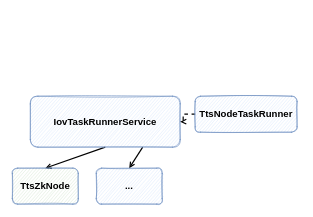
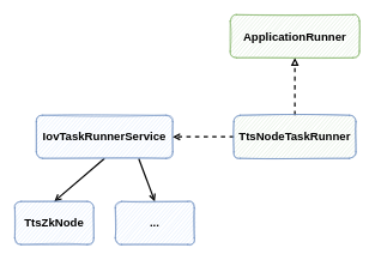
+ <mxCell id="8" value="&lt;span style=&quot;font-size: 16px;&quot;&gt;&lt;b&gt;ApplicationRunner&lt;/b&gt;&lt;/span&gt;" style="rounded=1;whiteSpace=wrap;html=1;sketch=1;fillColor=#d5e8d4;strokeColor=#82b366;" parent="1" vertex="1"><mxGeometry x="320" y="20" width="180" height="60" as="geometry" /></mxCell>
+ <mxCell id="5" style="edgeStyle=orthogonalEdgeStyle;rounded=0;orthogonalLoop=1;jettySize=auto;html=1;entryX=0.5;entryY=1;entryDx=0;entryDy=0;dashed=1;strokeWidth=2;endArrow=block;endFill=0;" parent="1" source="7" target="8" edge="1"><mxGeometry relative="1" as="geometry" /></mxCell>
- <mxCell id="7" value="&lt;span style=&quot;font-size: 16px;&quot;&gt;&lt;b&gt;TtsNodeTaskRunner&lt;/b&gt;&lt;/span&gt;" style="rounded=1;whiteSpace=wrap;html=1;sketch=1;fillColor=#dae8fc;strokeColor=#6c8ebf;" parent="1" vertex="1"><mxGeometry x="325" y="160" width="170" height="60" as="geometry" /></mxCell>
+ <mxCell id="7" value="&lt;span style=&quot;font-size: 16px;&quot;&gt;&lt;b&gt;TtsNodeTaskRunner&lt;/b&gt;&lt;/span&gt;" style="rounded=1;whiteSpace=wrap;html=1;sketch=1;fillColor=#d5e8d4;strokeColor=#6c8ebf;" parent="1" vertex="1"><mxGeometry x="325" y="160" width="170" height="60" as="geometry" /></mxCell>
- <mxCell id="4" value="&lt;span style=&quot;font-size: 16px;&quot;&gt;&lt;b&gt;IovTaskRunnerService&lt;/b&gt;&lt;/span&gt;" style="rounded=1;whiteSpace=wrap;html=1;sketch=1;fillColor=#dae8fc;strokeColor=#6c8ebf;" parent="1" vertex="1"><mxGeometry x="50" y="160" width="250" height="85" as="geometry" /></mxCell>
+ <mxCell id="4" value="&lt;span style=&quot;font-size: 16px;&quot;&gt;&lt;b&gt;IovTaskRunnerService&lt;/b&gt;&lt;/span&gt;" style="rounded=1;whiteSpace=wrap;html=1;sketch=1;fillColor=#dae8fc;strokeColor=#6c8ebf;" parent="1" vertex="1"><mxGeometry x="50" y="160" width="190" height="60" as="geometry" /></mxCell>
- <mxCell id="10" value="&lt;span style=&quot;font-size: 16px;&quot;&gt;&lt;b&gt;TtsZkNode&lt;/b&gt;&lt;/span&gt;" style="rounded=1;whiteSpace=wrap;html=1;sketch=1;fillColor=#d5e8d4;strokeColor=#6c8ebf;" vertex="1" parent="1"><mxGeometry x="20" y="280" width="110" height="60" as="geometry" /></mxCell>
+ <mxCell id="10" value="&lt;span style=&quot;font-size: 16px;&quot;&gt;&lt;b&gt;TtsZkNode&lt;/b&gt;&lt;/span&gt;" style="rounded=1;whiteSpace=wrap;html=1;sketch=1;fillColor=#dae8fc;strokeColor=#6c8ebf;" vertex="1" parent="1"><mxGeometry x="20" y="280" width="110" height="60" as="geometry" /></mxCell>
